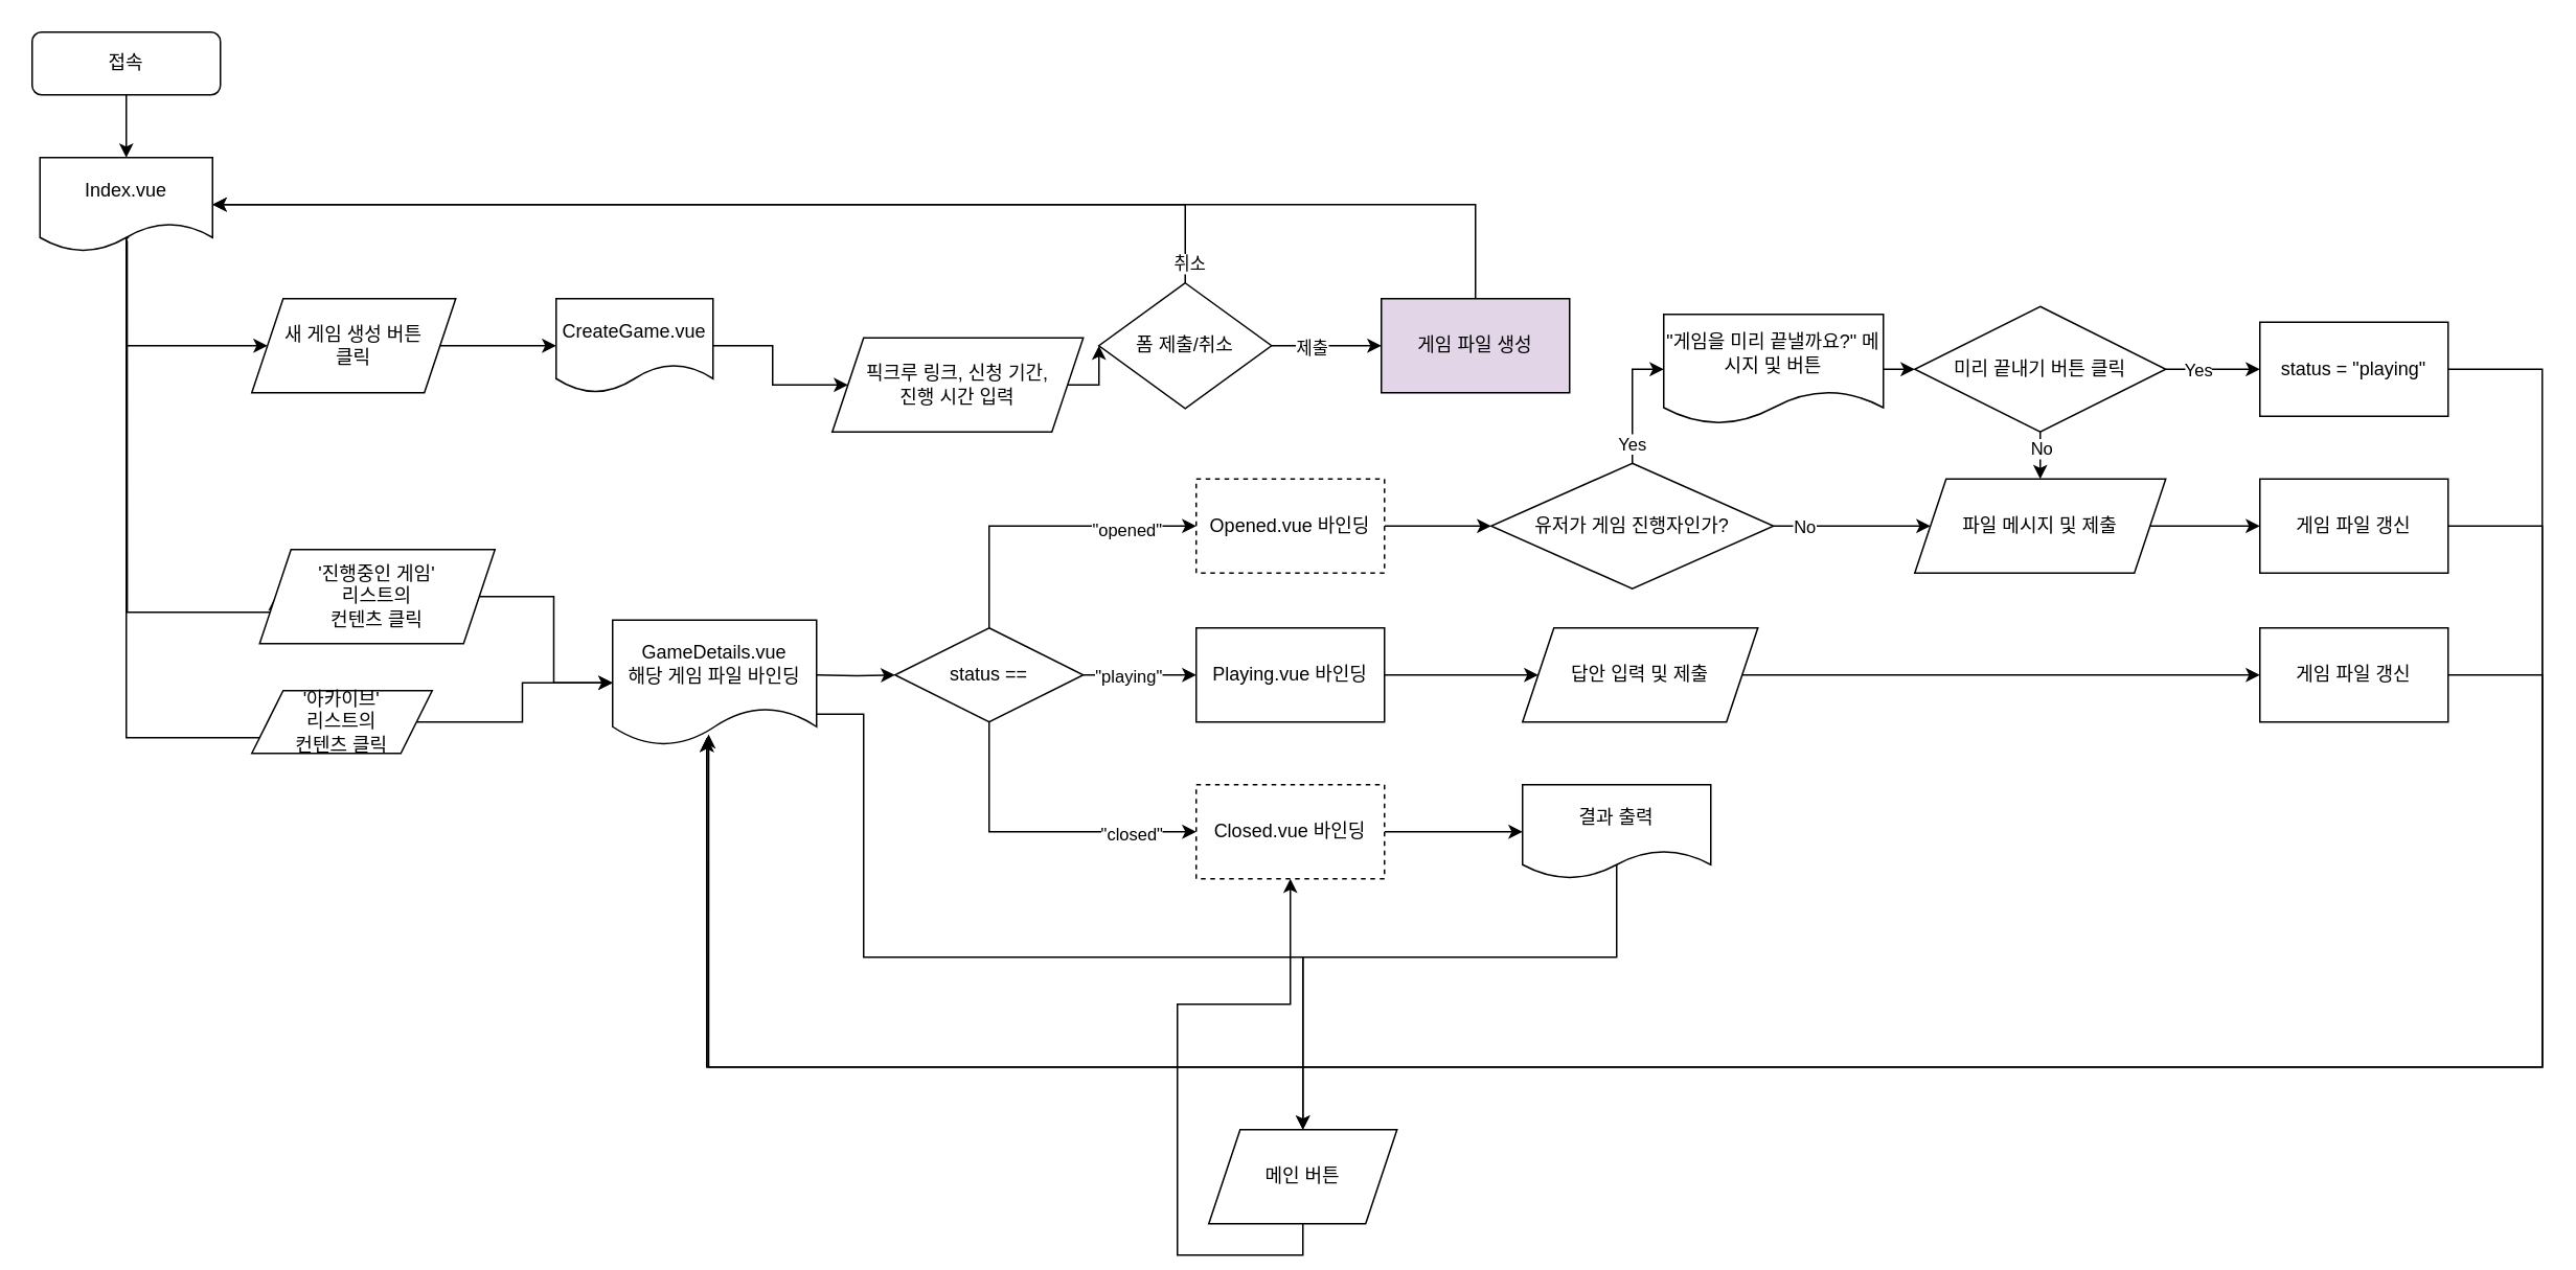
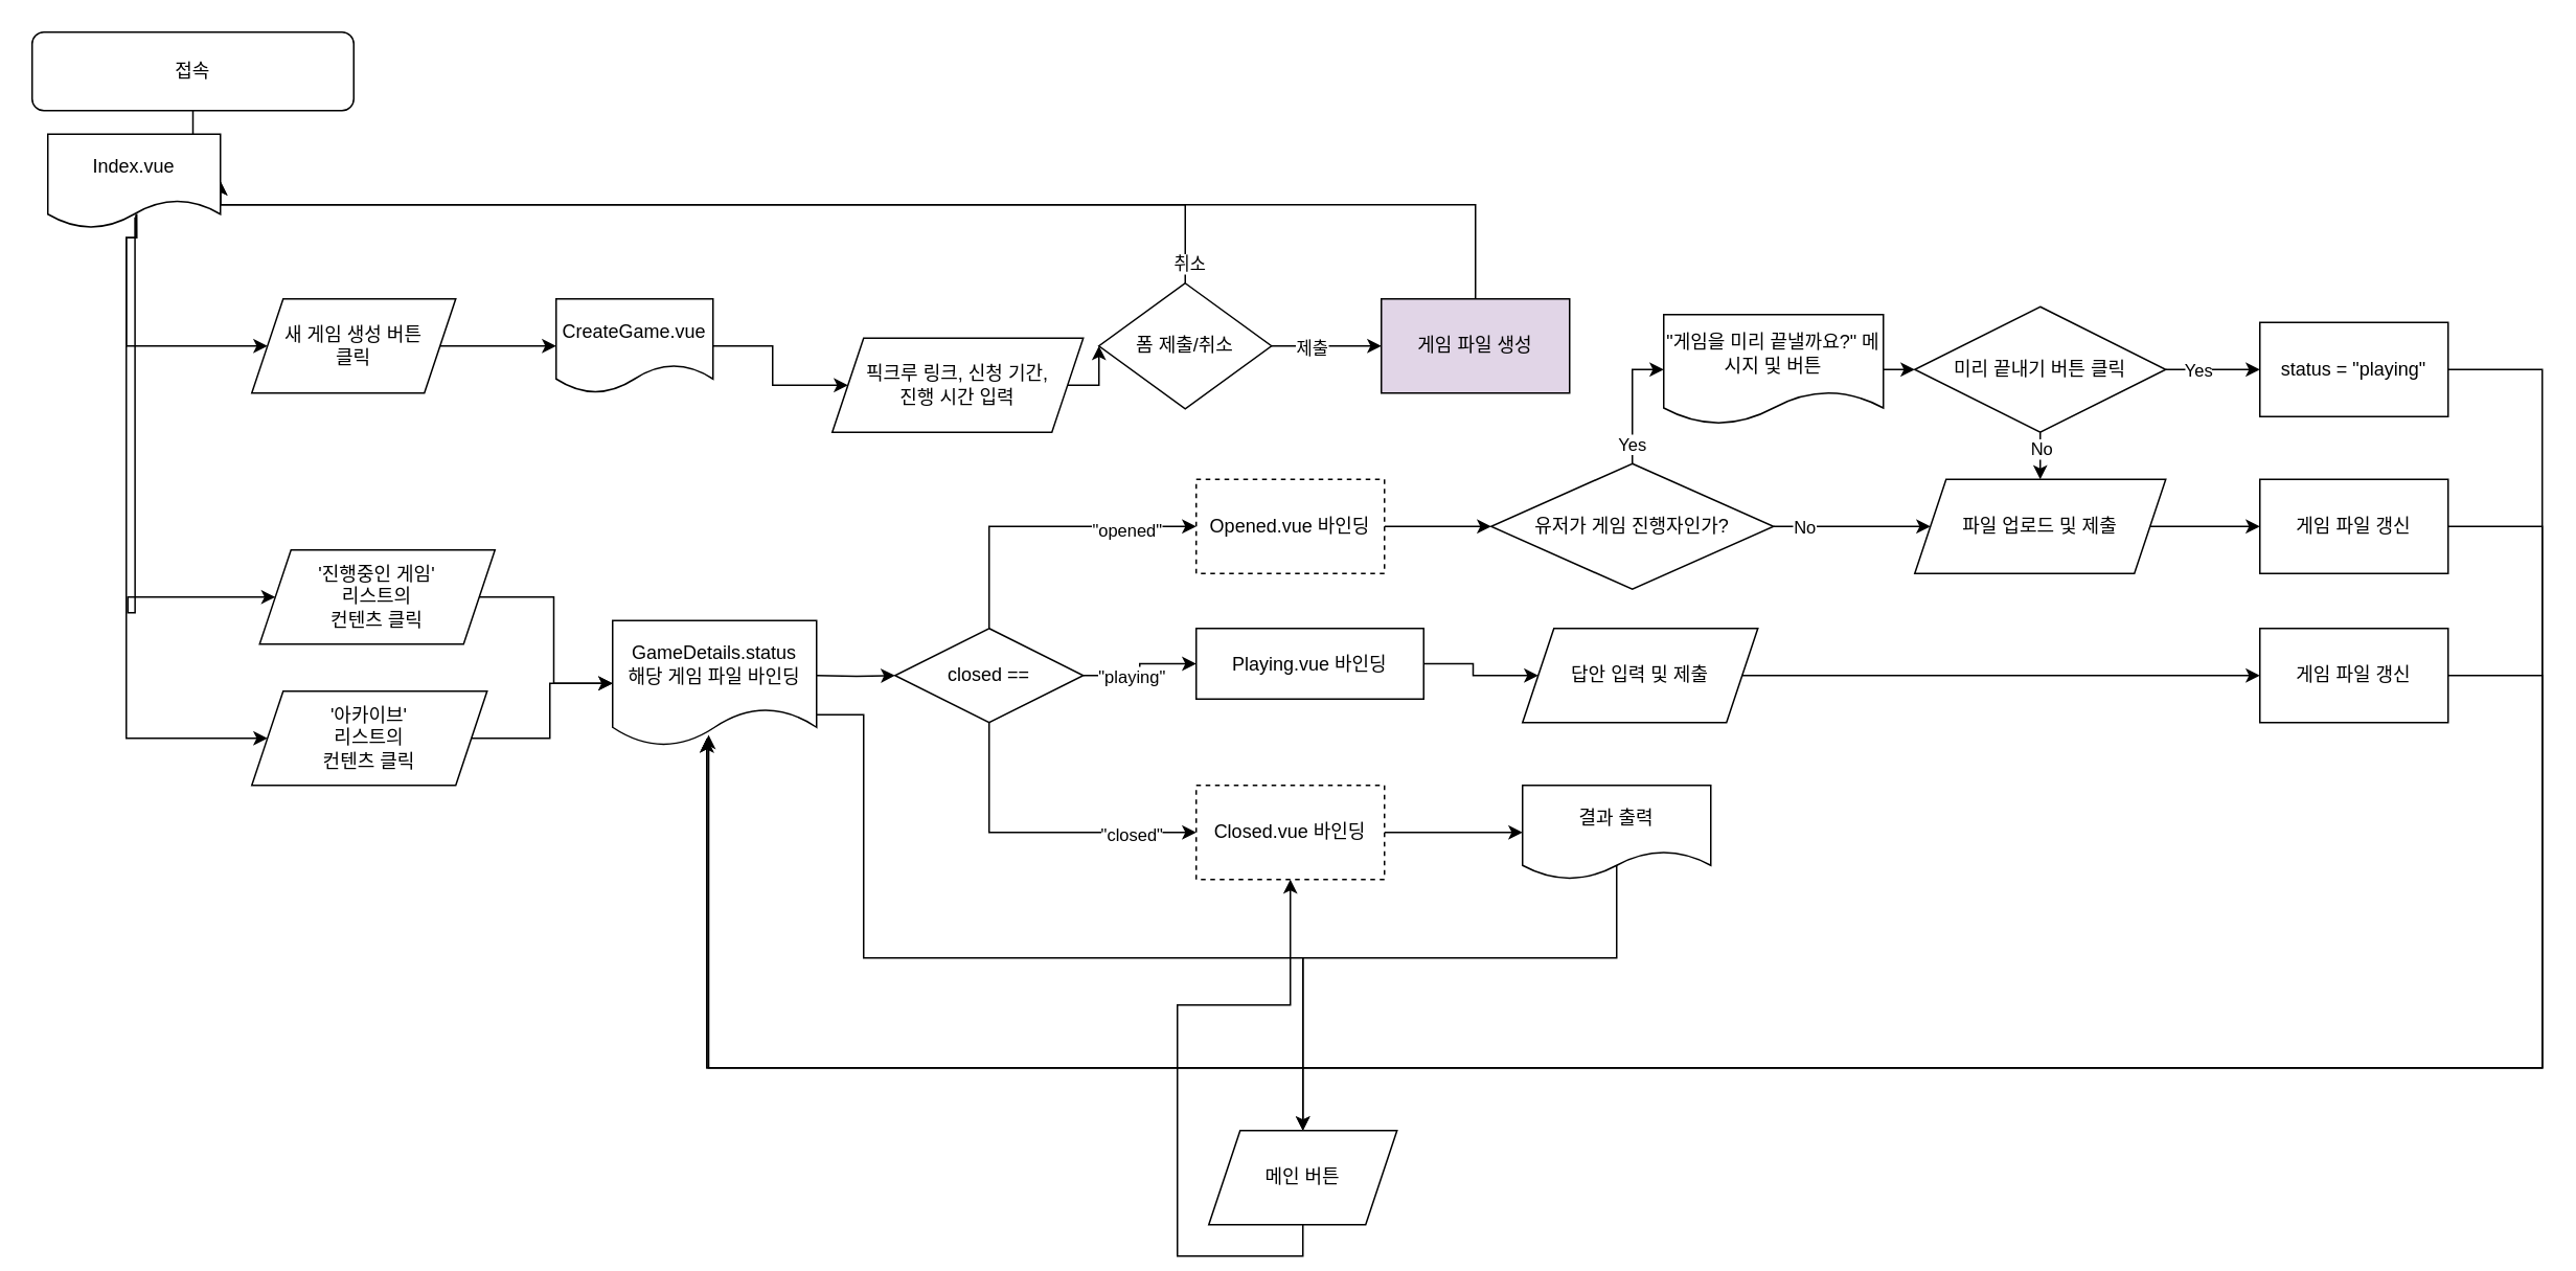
- <mxCell id="3" value="접속" style="rounded=1;whiteSpace=wrap;html=1;" parent="1" vertex="1"><mxGeometry x="20" y="20" width="120" height="40" as="geometry" /></mxCell>
+ <mxCell id="3" value="접속" style="rounded=1;whiteSpace=wrap;html=1;" parent="1" vertex="1"><mxGeometry x="20" y="20" width="205" height="50" as="geometry" /></mxCell>
- <mxCell id="31" value="Index.vue" style="shape=document;whiteSpace=wrap;html=1;boundedLbl=1;" vertex="1" parent="1"><mxGeometry x="25" y="100" width="110" height="60" as="geometry" /></mxCell>
+ <mxCell id="31" value="Index.vue" style="shape=document;whiteSpace=wrap;html=1;boundedLbl=1;" vertex="1" parent="1"><mxGeometry x="30" y="85" width="110" height="60" as="geometry" /></mxCell>
- <mxCell id="54" value="파일 메시지 및 제출" style="shape=parallelogram;perimeter=parallelogramPerimeter;whiteSpace=wrap;html=1;fixedSize=1;" vertex="1" parent="1"><mxGeometry x="1220" y="305" width="160" height="60" as="geometry" /></mxCell>
+ <mxCell id="54" value="파일 업로드 및 제출" style="shape=parallelogram;perimeter=parallelogramPerimeter;whiteSpace=wrap;html=1;fixedSize=1;" vertex="1" parent="1"><mxGeometry x="1220" y="305" width="160" height="60" as="geometry" /></mxCell>
- <mxCell id="34" value="&lt;div&gt;GameDetails.vue&lt;/div&gt;해당 게임 파일 바인딩" style="shape=document;whiteSpace=wrap;html=1;boundedLbl=1;" vertex="1" parent="1"><mxGeometry x="390" y="395" width="130" height="80" as="geometry" /></mxCell>
+ <mxCell id="34" value="&lt;div&gt;GameDetails.status&lt;/div&gt;해당 게임 파일 바인딩" style="shape=document;whiteSpace=wrap;html=1;boundedLbl=1;" vertex="1" parent="1"><mxGeometry x="390" y="395" width="130" height="80" as="geometry" /></mxCell>
- <mxCell id="30" value="status ==" style="rhombus;whiteSpace=wrap;html=1;" vertex="1" parent="1"><mxGeometry x="570" y="400" width="120" height="60" as="geometry" /></mxCell>
+ <mxCell id="30" value="closed ==" style="rhombus;whiteSpace=wrap;html=1;" vertex="1" parent="1"><mxGeometry x="570" y="400" width="120" height="60" as="geometry" /></mxCell>
- <mxCell id="36" value="Playing.vue 바인딩" style="rounded=0;whiteSpace=wrap;html=1;" vertex="1" parent="1"><mxGeometry x="762" y="400" width="120" height="60" as="geometry" /></mxCell>
+ <mxCell id="36" value="Playing.vue 바인딩" style="rounded=0;whiteSpace=wrap;html=1;" vertex="1" parent="1"><mxGeometry x="762" y="400" width="145" height="45" as="geometry" /></mxCell>
- <mxCell id="12" value="&lt;div&gt;'아카이브'&lt;/div&gt;&lt;div&gt;리스트의&lt;/div&gt;&lt;div&gt;컨텐츠 클릭&lt;/div&gt;" style="shape=parallelogram;perimeter=parallelogramPerimeter;whiteSpace=wrap;html=1;fixedSize=1;" parent="1" vertex="1"><mxGeometry x="160" y="440" width="115" height="40" as="geometry" /></mxCell>
+ <mxCell id="12" value="&lt;div&gt;'아카이브'&lt;/div&gt;&lt;div&gt;리스트의&lt;/div&gt;&lt;div&gt;컨텐츠 클릭&lt;/div&gt;" style="shape=parallelogram;perimeter=parallelogramPerimeter;whiteSpace=wrap;html=1;fixedSize=1;" parent="1" vertex="1"><mxGeometry x="160" y="440" width="150" height="60" as="geometry" /></mxCell>
